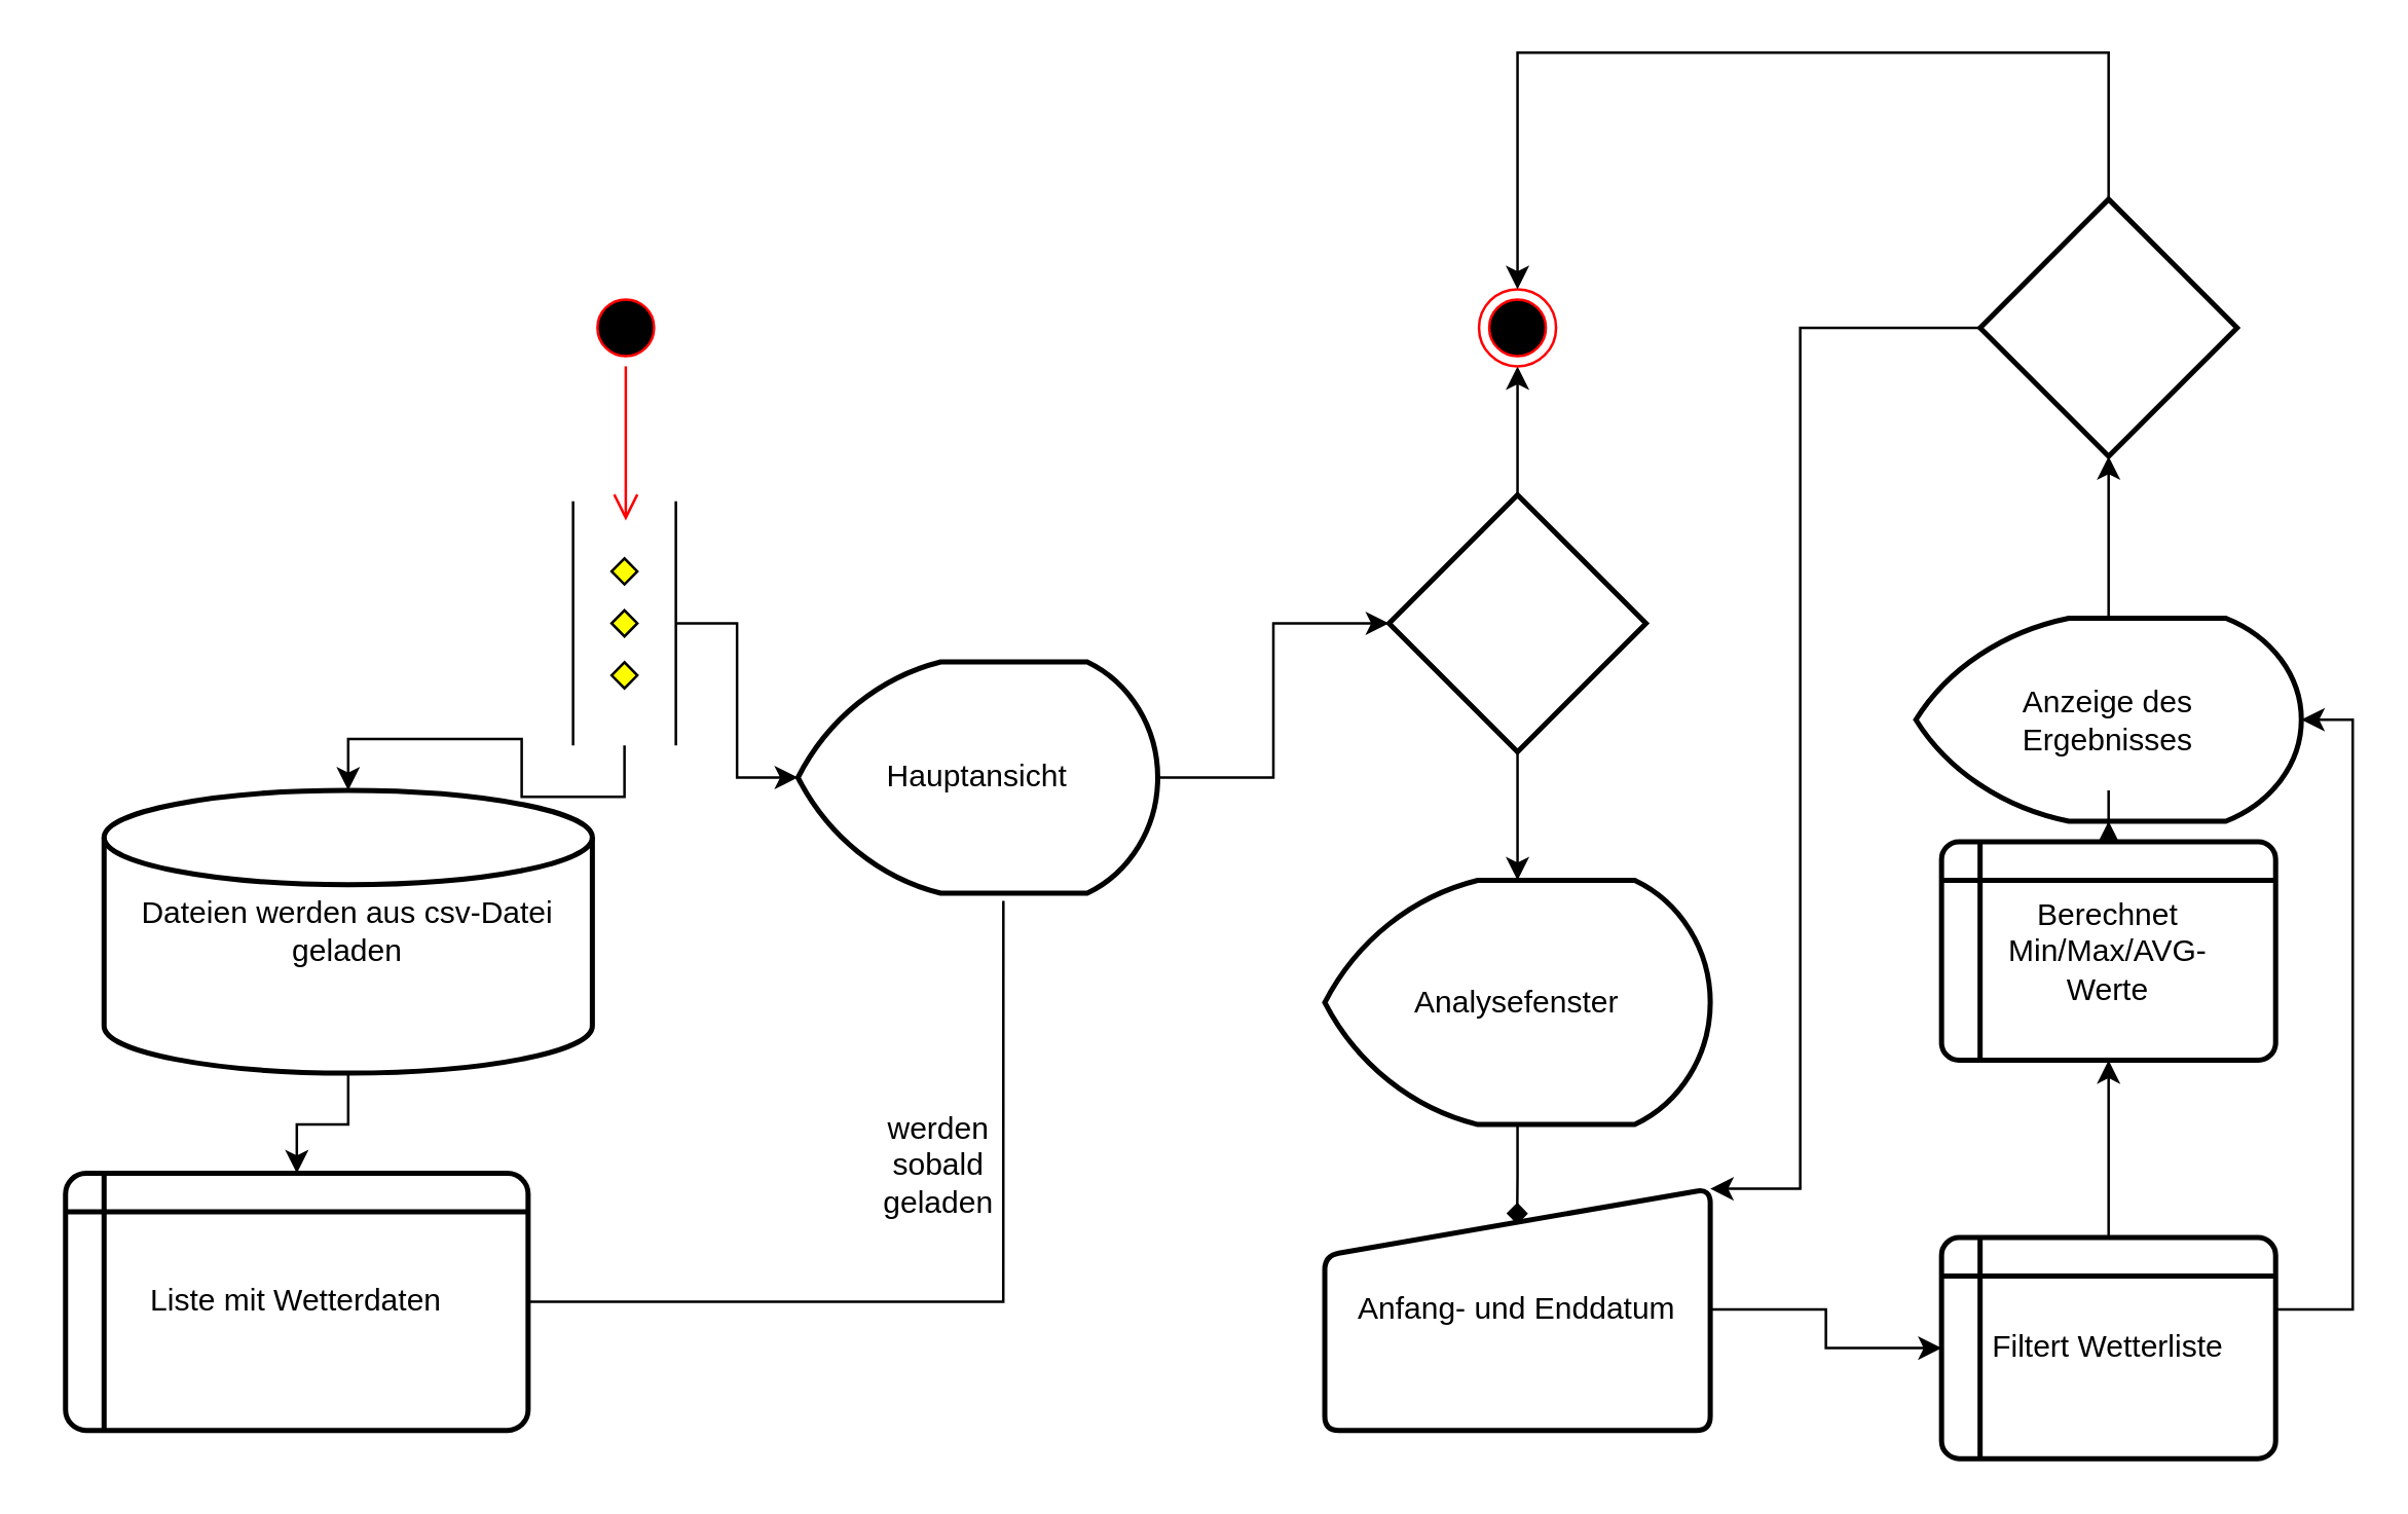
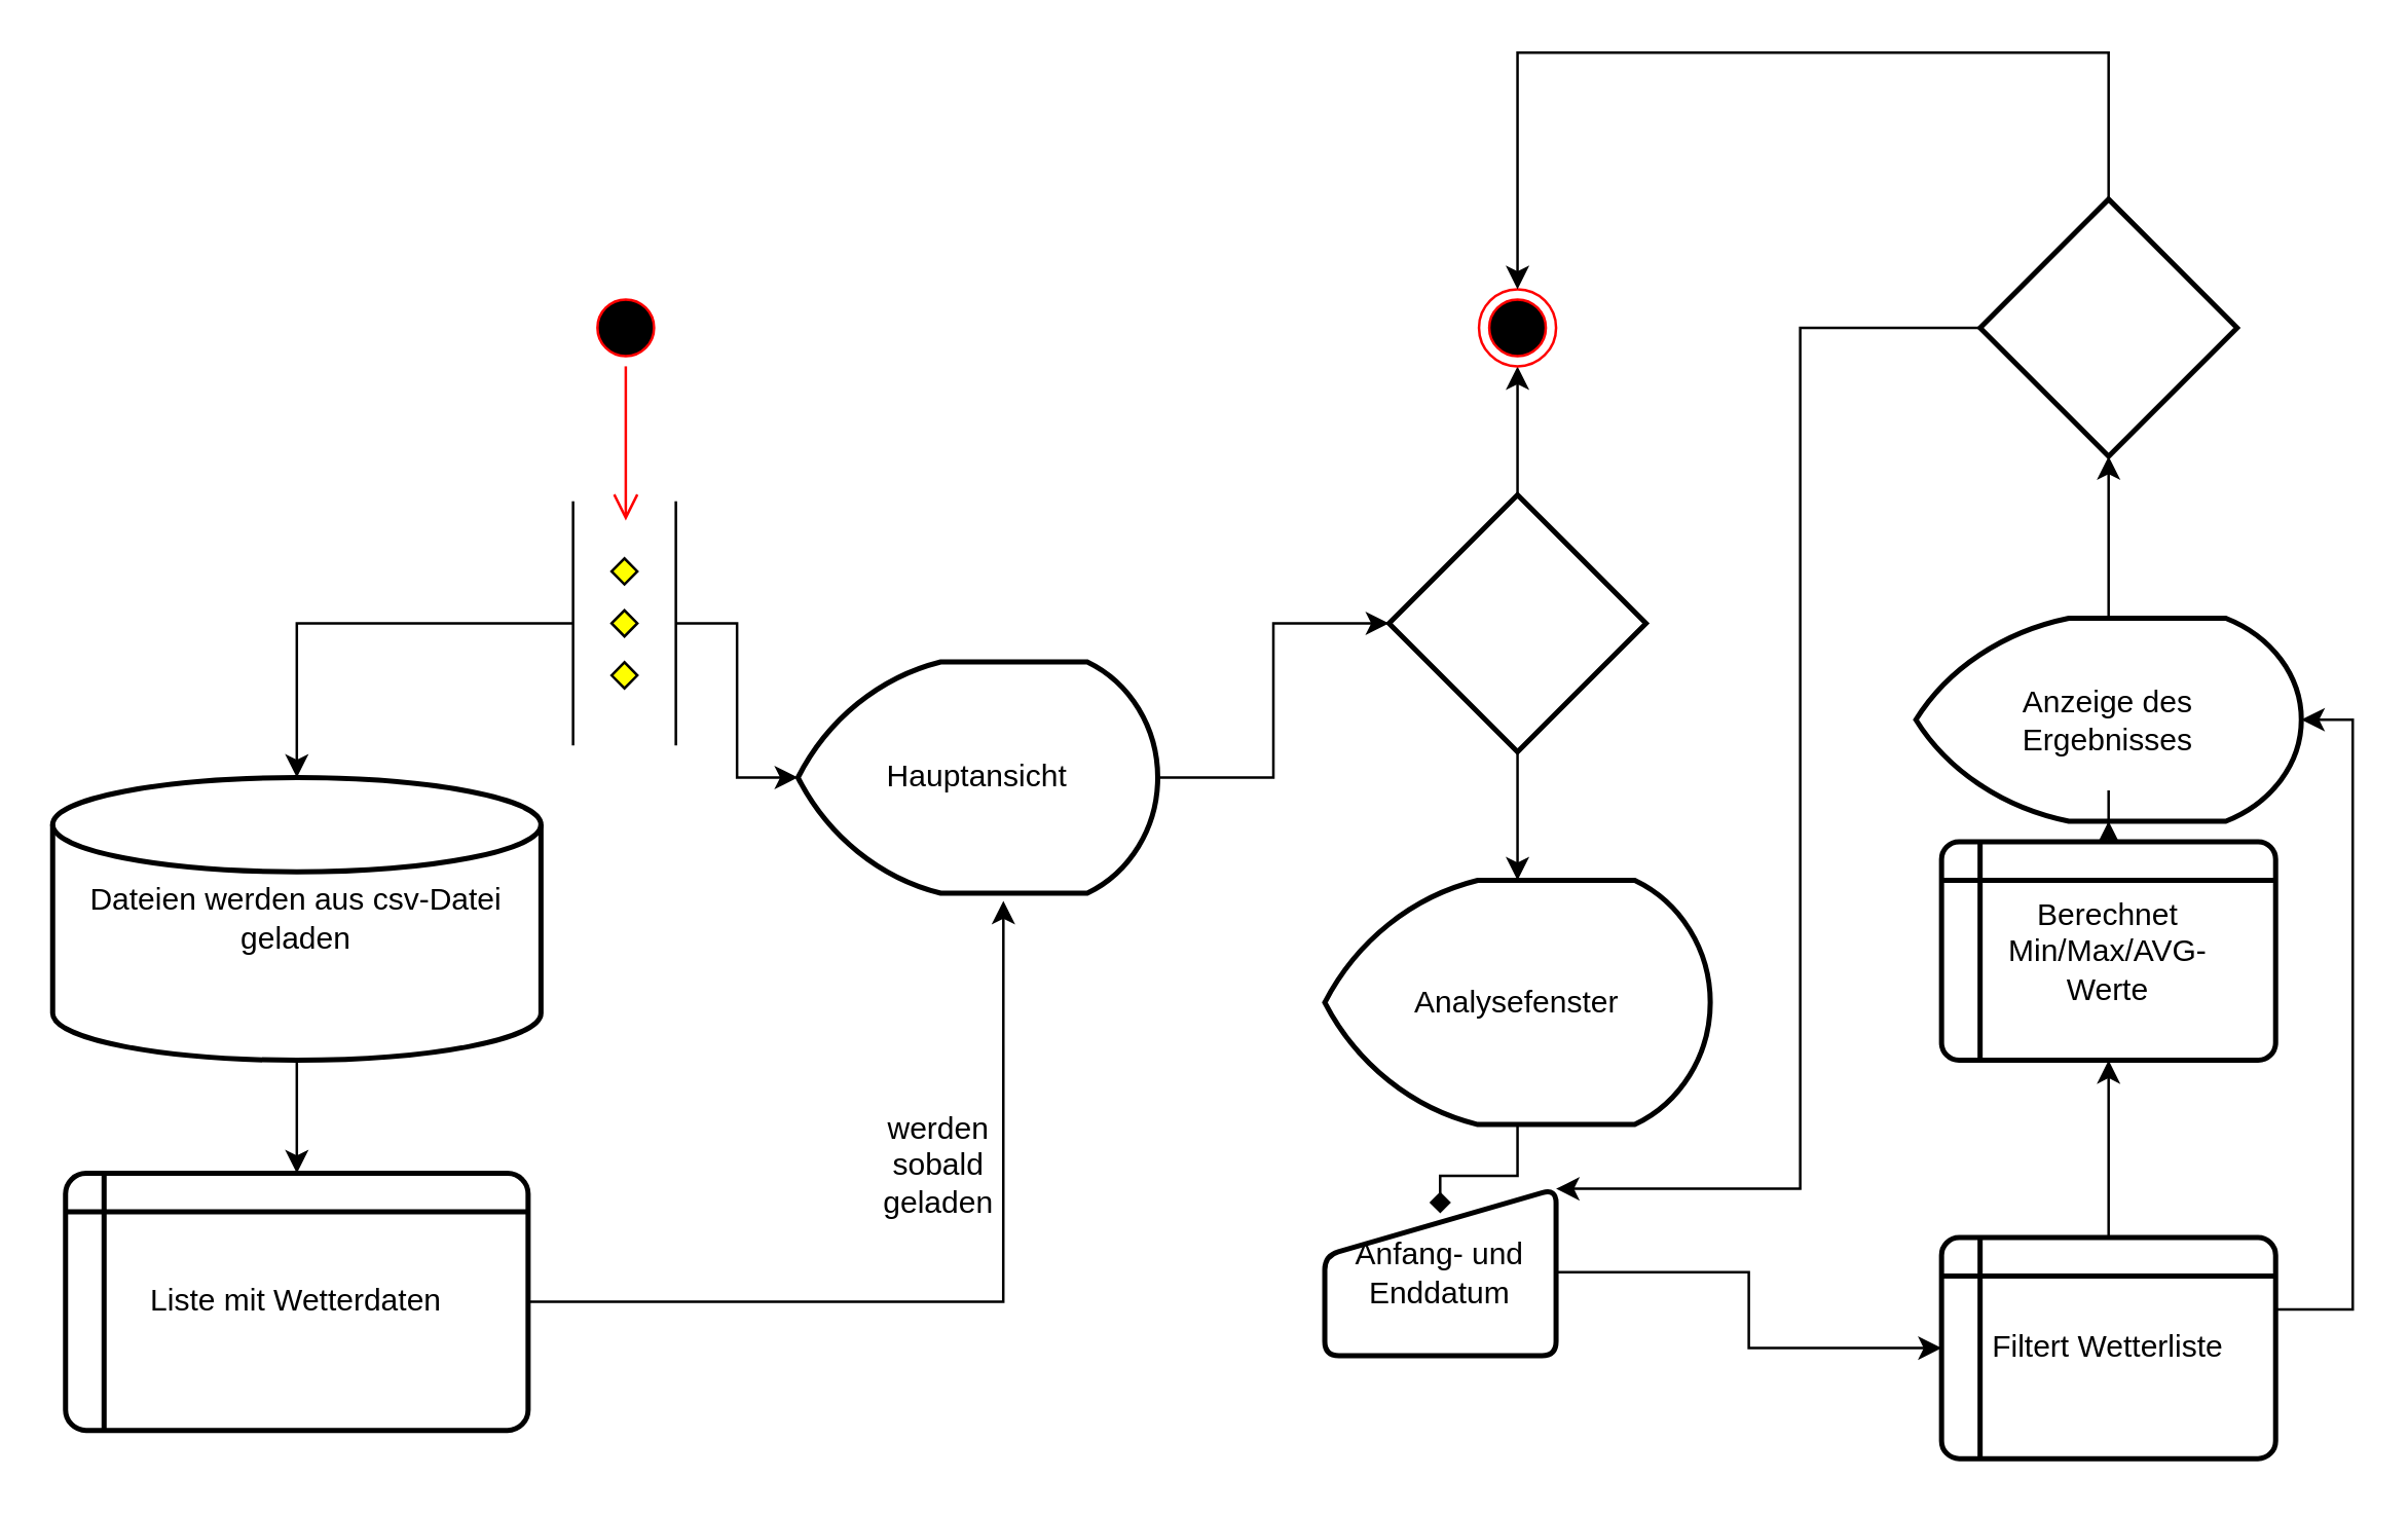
- <mxCell id="4" style="edgeStyle=orthogonalEdgeStyle;rounded=0;orthogonalLoop=1;jettySize=auto;html=1;entryX=0.571;entryY=1.033;entryDx=0;entryDy=0;entryPerimeter=0;endArrow=none;" edge="1" parent="1" source="5" target="12"><mxGeometry relative="1" as="geometry" /></mxCell>
+ <mxCell id="4" style="edgeStyle=orthogonalEdgeStyle;rounded=0;orthogonalLoop=1;jettySize=auto;html=1;entryX=0.571;entryY=1.033;entryDx=0;entryDy=0;entryPerimeter=0;" edge="1" parent="1" source="5" target="12"><mxGeometry relative="1" as="geometry" /></mxCell>
- <mxCell id="3" value="Dateien werden aus csv-Datei&lt;br&gt;geladen" style="strokeWidth=2;html=1;shape=mxgraph.flowchart.database;whiteSpace=wrap;" vertex="1" parent="1"><mxGeometry x="40" y="307" width="190" height="110" as="geometry" /></mxCell>
+ <mxCell id="3" value="Dateien werden aus csv-Datei&lt;br&gt;geladen" style="strokeWidth=2;html=1;shape=mxgraph.flowchart.database;whiteSpace=wrap;" vertex="1" parent="1"><mxGeometry x="20" y="302" width="190" height="110" as="geometry" /></mxCell>
- <mxCell id="21" value="Anfang- und Enddatum" style="html=1;strokeWidth=2;shape=manualInput;whiteSpace=wrap;rounded=1;size=26;arcSize=11;" vertex="1" parent="1"><mxGeometry x="515" y="462" width="150" height="94" as="geometry" /></mxCell>
+ <mxCell id="21" value="Anfang- und Enddatum" style="html=1;strokeWidth=2;shape=manualInput;whiteSpace=wrap;rounded=1;size=26;arcSize=11;" vertex="1" parent="1"><mxGeometry x="515" y="462" width="90" height="65" as="geometry" /></mxCell>
